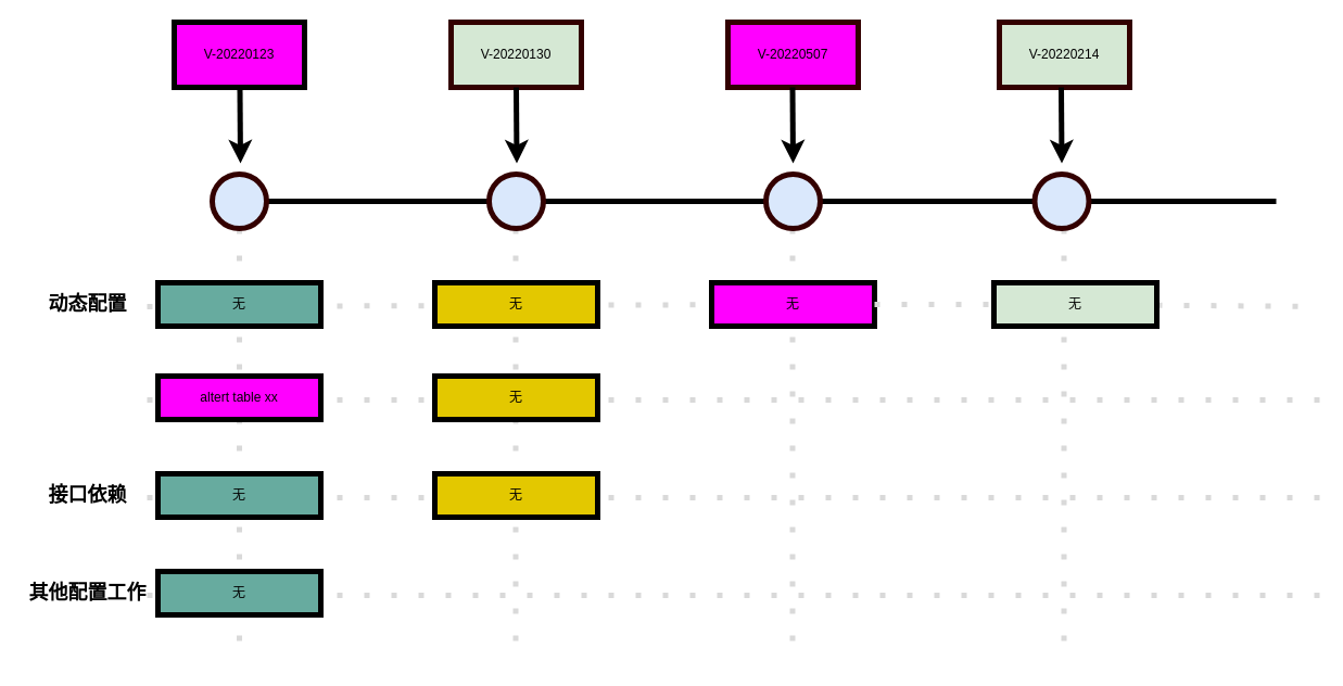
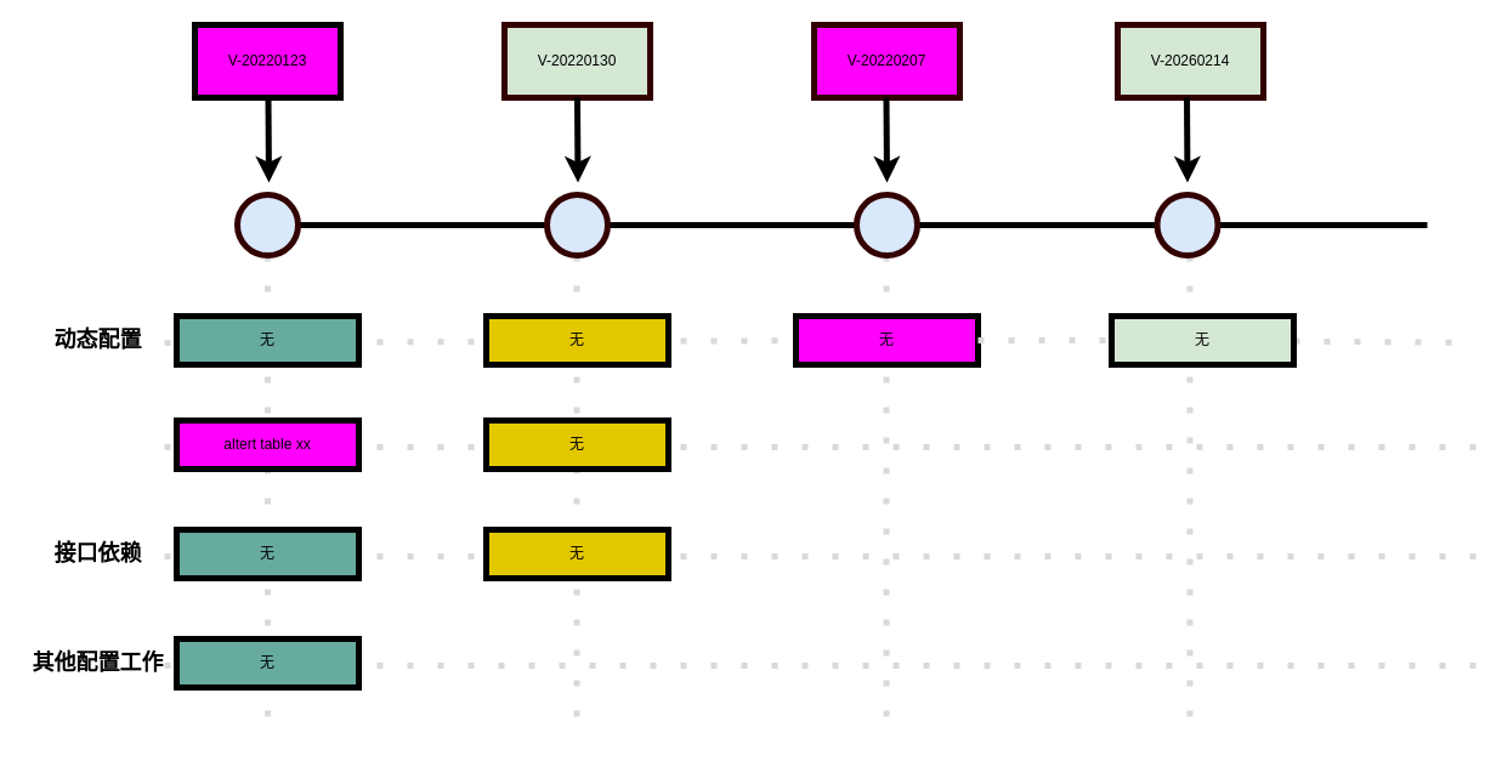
- <mxCell id="14" value="V-20220507" style="rounded=0;whiteSpace=wrap;html=1;strokeWidth=5;fillColor=#FF00FF;strokeColor=#330000;gradientColor=none;" parent="1" vertex="1"><mxGeometry x="670" y="20" width="120" height="60" as="geometry" /></mxCell>
+ <mxCell id="14" value="V-20220207" style="rounded=0;whiteSpace=wrap;html=1;strokeWidth=5;fillColor=#FF00FF;strokeColor=#330000;gradientColor=none;" parent="1" vertex="1"><mxGeometry x="670" y="20" width="120" height="60" as="geometry" /></mxCell>
- <mxCell id="16" value="V-20220214" style="rounded=0;whiteSpace=wrap;html=1;strokeWidth=5;strokeColor=#330000;gradientColor=none;fillColor=#D5E8D4;" parent="1" vertex="1"><mxGeometry x="920" y="20" width="120" height="60" as="geometry" /></mxCell>
+ <mxCell id="16" value="V-20260214" style="rounded=0;whiteSpace=wrap;html=1;strokeWidth=5;strokeColor=#330000;gradientColor=none;fillColor=#D5E8D4;" parent="1" vertex="1"><mxGeometry x="920" y="20" width="120" height="60" as="geometry" /></mxCell>
